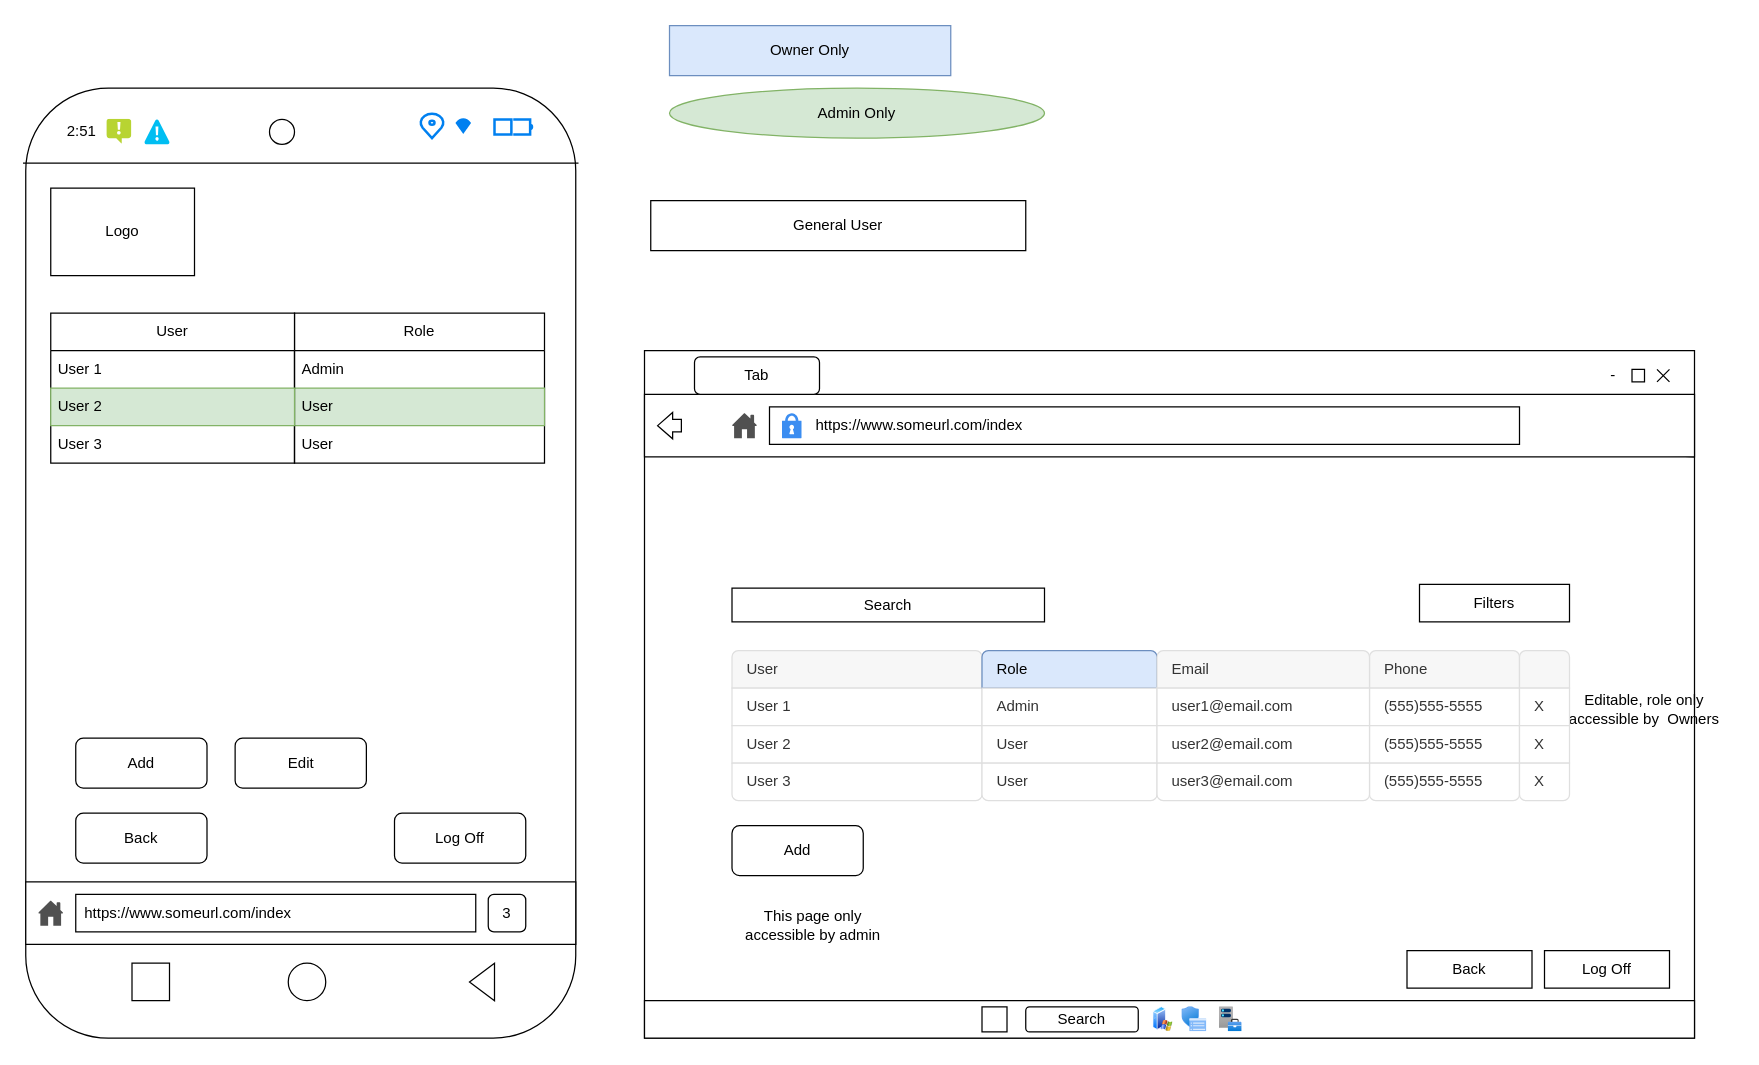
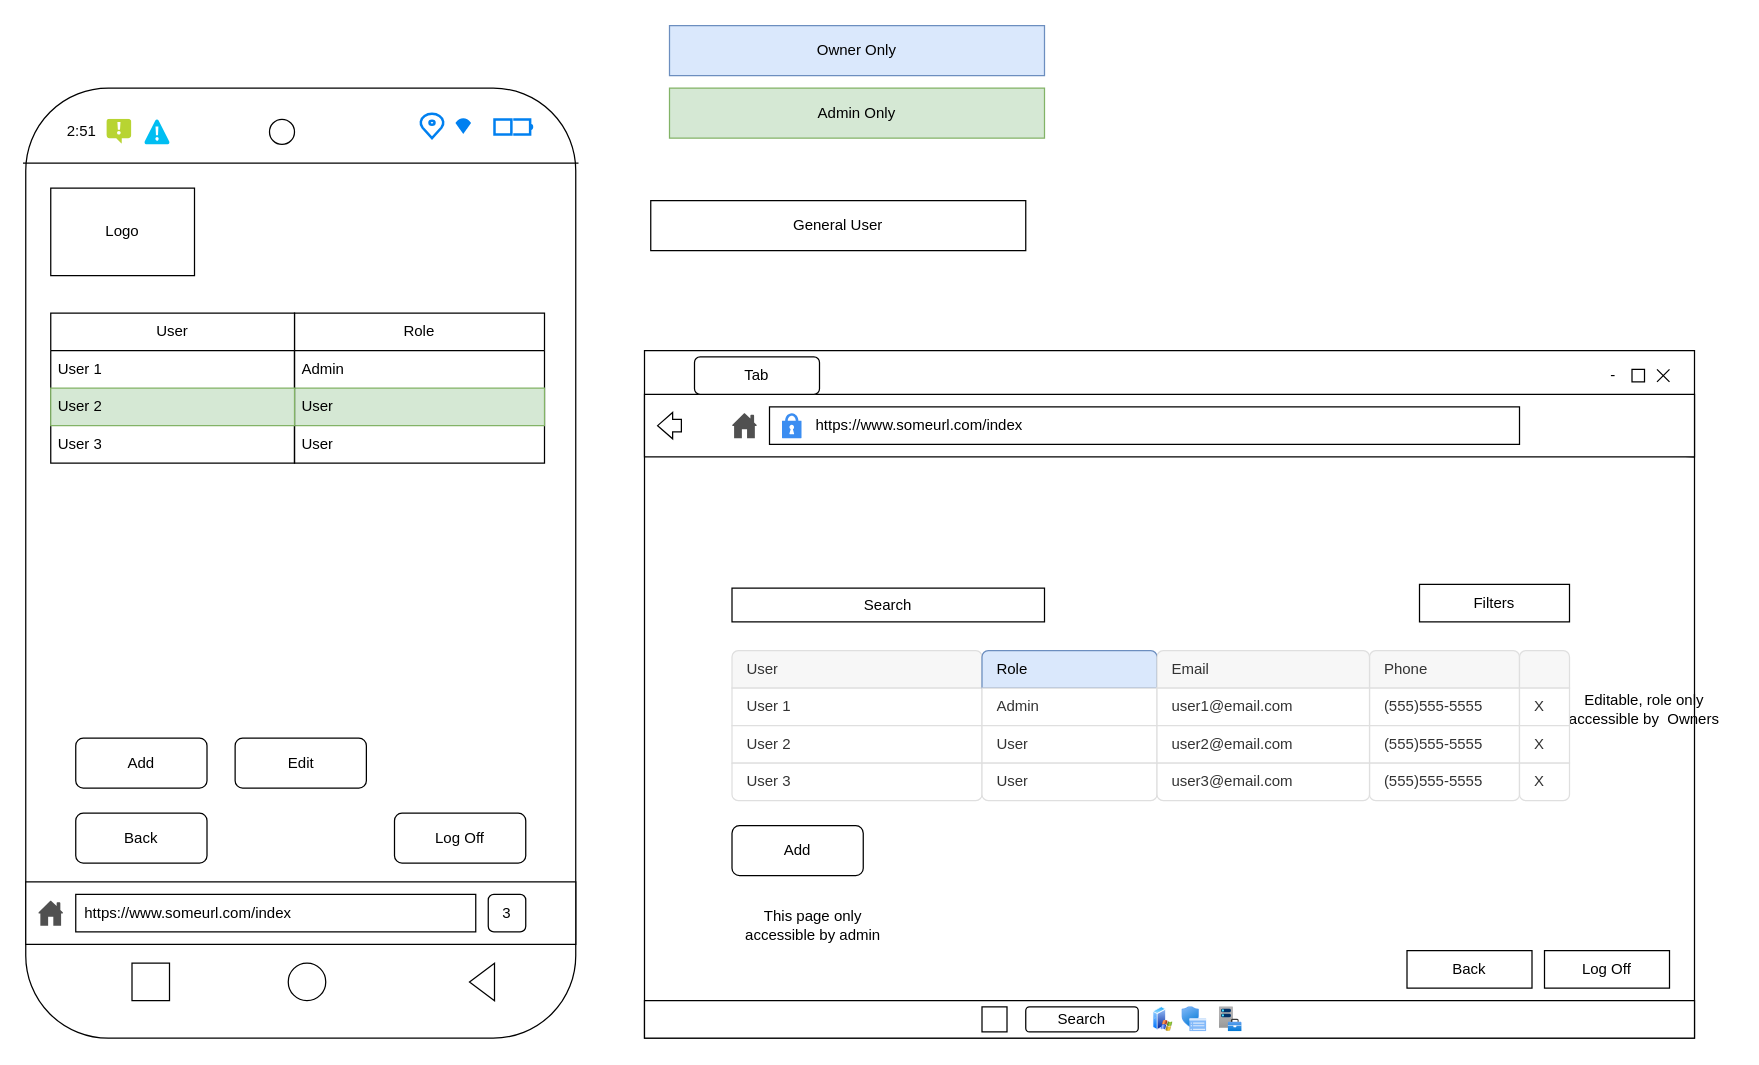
- <mxCell id="41" value="Owner Only" style="rounded=0;whiteSpace=wrap;html=1;fillColor=#dae8fc;strokeColor=#6c8ebf;" parent="1" vertex="1"><mxGeometry x="535" y="20" width="225" height="40" as="geometry" /></mxCell>
+ <mxCell id="41" value="Owner Only" style="rounded=0;whiteSpace=wrap;html=1;fillColor=#dae8fc;strokeColor=#6c8ebf;" parent="1" vertex="1"><mxGeometry x="535" y="20" width="300" height="40" as="geometry" /></mxCell>
- <mxCell id="42" value="Admin Only" style="ellipse;whiteSpace=wrap;html=1;fillColor=#d5e8d4;strokeColor=#82b366;" parent="1" vertex="1"><mxGeometry x="535" y="70" width="300" height="40" as="geometry" /></mxCell>
+ <mxCell id="42" value="Admin Only" style="rounded=0;whiteSpace=wrap;html=1;fillColor=#d5e8d4;strokeColor=#82b366;" parent="1" vertex="1"><mxGeometry x="535" y="70" width="300" height="40" as="geometry" /></mxCell>
